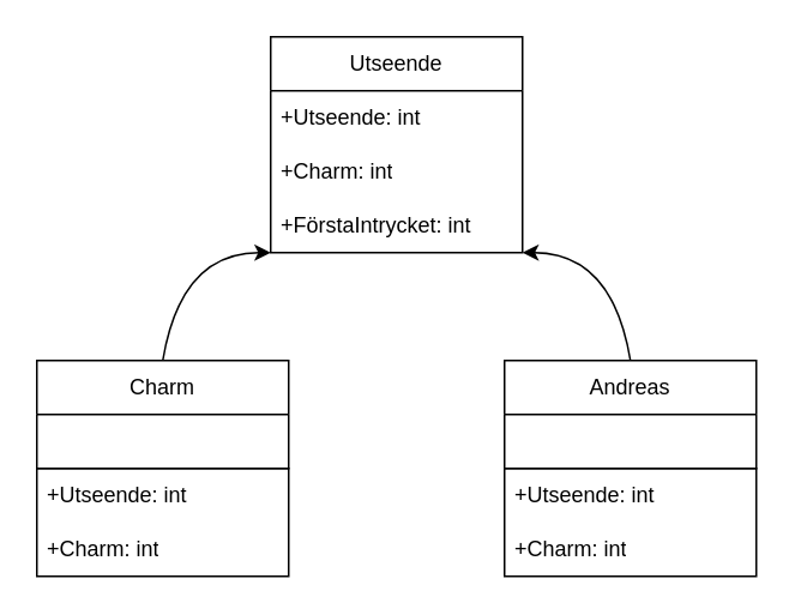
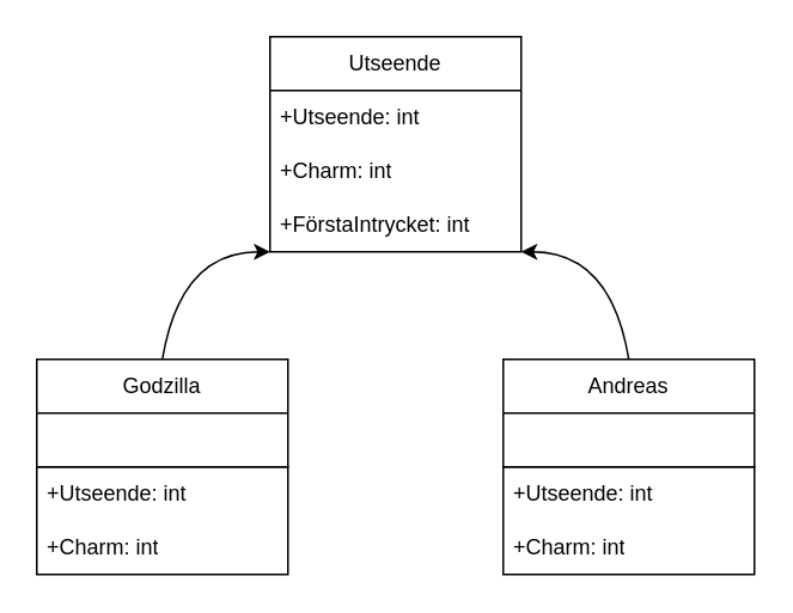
- <mxCell id="9" value="Charm" style="swimlane;fontStyle=0;childLayout=stackLayout;horizontal=1;startSize=30;horizontalStack=0;resizeParent=1;resizeParentMax=0;resizeLast=0;collapsible=1;marginBottom=0;whiteSpace=wrap;html=1;" vertex="1" parent="1"><mxGeometry x="20" y="200" width="140" height="60" as="geometry" /></mxCell>
+ <mxCell id="9" value="Godzilla" style="swimlane;fontStyle=0;childLayout=stackLayout;horizontal=1;startSize=30;horizontalStack=0;resizeParent=1;resizeParentMax=0;resizeLast=0;collapsible=1;marginBottom=0;whiteSpace=wrap;html=1;" vertex="1" parent="1"><mxGeometry x="20" y="200" width="140" height="60" as="geometry" /></mxCell>
